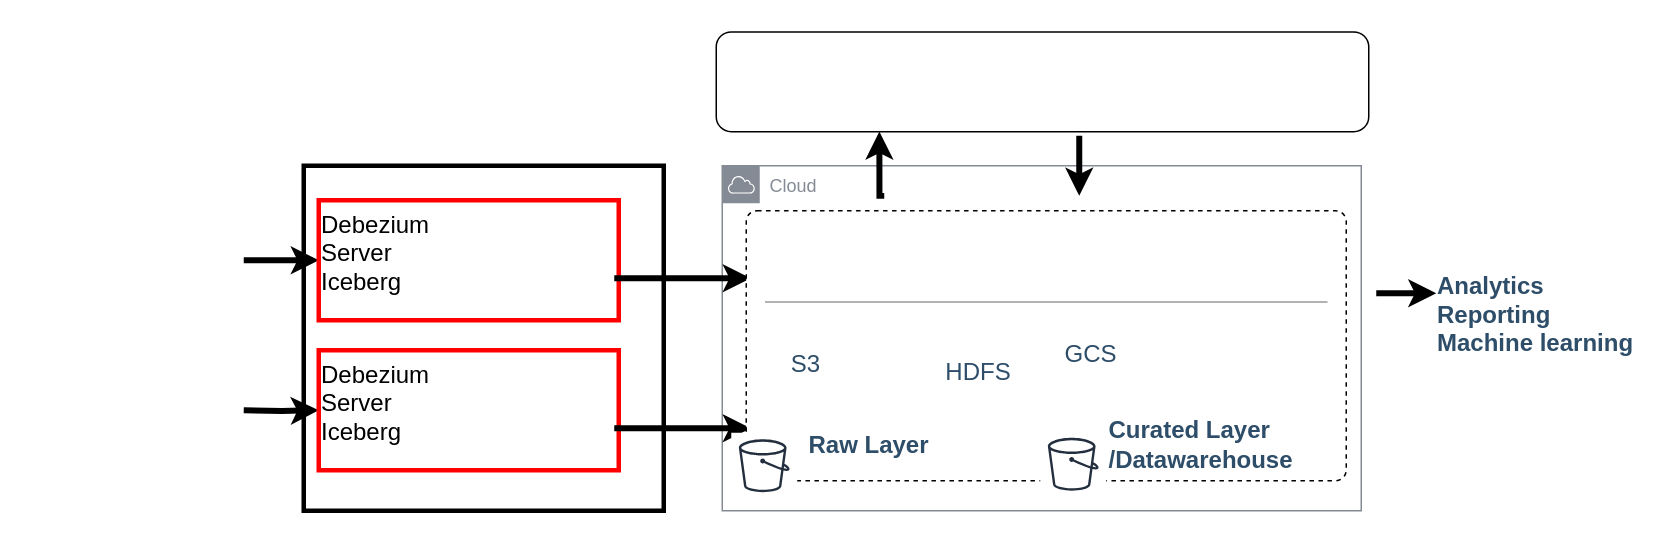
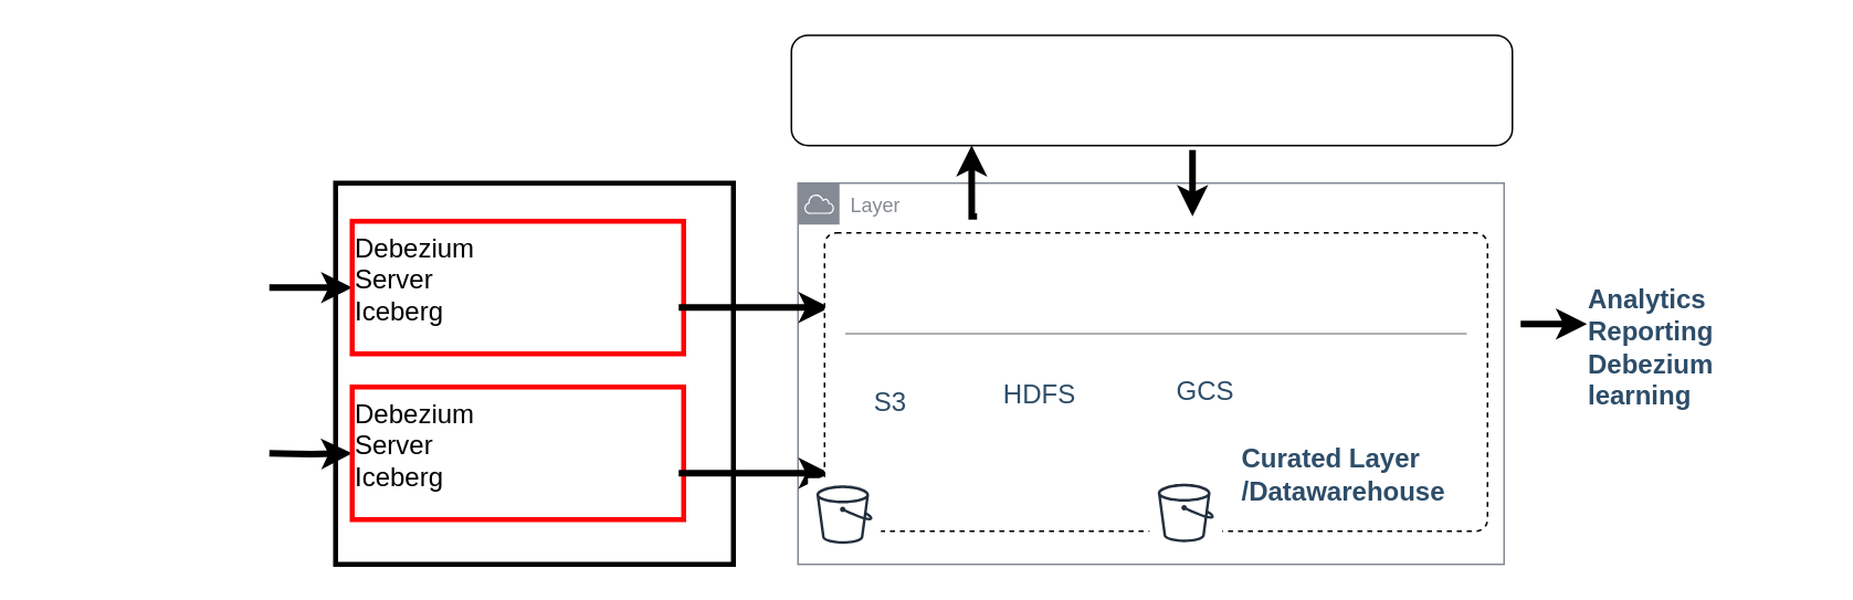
- <mxCell id="2" value="Cloud" style="sketch=0;outlineConnect=0;gradientColor=none;html=1;whiteSpace=wrap;fontSize=12;fontStyle=0;shape=mxgraph.aws4.group;grIcon=mxgraph.aws4.group_aws_cloud;strokeColor=#858B94;fillColor=none;verticalAlign=top;align=left;spacingLeft=30;fontColor=#858B94;dashed=0;perimeter=rectanglePerimeter;autosize=0;" parent="1" vertex="1"><mxGeometry x="481" y="110" width="426" height="230" as="geometry" /></mxCell>
+ <mxCell id="2" value="Layer" style="sketch=0;outlineConnect=0;gradientColor=none;html=1;whiteSpace=wrap;fontSize=12;fontStyle=0;shape=mxgraph.aws4.group;grIcon=mxgraph.aws4.group_aws_cloud;strokeColor=#858B94;fillColor=none;verticalAlign=top;align=left;spacingLeft=30;fontColor=#858B94;dashed=0;perimeter=rectanglePerimeter;autosize=0;" parent="1" vertex="1"><mxGeometry x="481" y="110" width="426" height="230" as="geometry" /></mxCell>
- <mxCell id="26" value="&lt;div style=&quot;font-size: 16px&quot; align=&quot;left&quot;&gt;&lt;font style=&quot;font-size: 16px&quot; color=&quot;#2D4D69&quot;&gt;&lt;b&gt;Analytics&lt;br&gt;Reporting&lt;br&gt;Machine learning&lt;/b&gt;&lt;/font&gt;&lt;/div&gt;" style="text;html=1;strokeColor=none;fillColor=none;align=left;verticalAlign=middle;whiteSpace=wrap;rounded=0;" parent="1" vertex="1"><mxGeometry x="956" y="155.14" width="140" height="108.2" as="geometry" /></mxCell>
+ <mxCell id="26" value="&lt;div style=&quot;font-size: 16px&quot; align=&quot;left&quot;&gt;&lt;font style=&quot;font-size: 16px&quot; color=&quot;#2D4D69&quot;&gt;&lt;b&gt;Analytics&lt;br&gt;Reporting&lt;br&gt;Debezium learning&lt;/b&gt;&lt;/font&gt;&lt;/div&gt;" style="text;html=1;strokeColor=none;fillColor=none;align=left;verticalAlign=middle;whiteSpace=wrap;rounded=0;" parent="1" vertex="1"><mxGeometry x="956" y="155.14" width="140" height="108.2" as="geometry" /></mxCell>
- <mxCell id="35" value="HDFS" style="text;html=1;strokeColor=none;fillColor=none;align=center;verticalAlign=middle;whiteSpace=wrap;rounded=0;dashed=1;fontSize=16;fontColor=#2D4D69;" parent="1" vertex="1"><mxGeometry x="622" y="232" width="60" height="30" as="geometry" /></mxCell>
+ <mxCell id="35" value="HDFS" style="text;html=1;strokeColor=none;fillColor=none;align=center;verticalAlign=middle;whiteSpace=wrap;rounded=0;dashed=1;fontSize=16;fontColor=#2D4D69;" parent="1" vertex="1"><mxGeometry x="597" y="222" width="60" height="30" as="geometry" /></mxCell>
- <mxCell id="30" value="&lt;div style=&quot;font-size: 16px&quot; align=&quot;left&quot;&gt;&lt;font style=&quot;font-size: 16px&quot; color=&quot;#2D4D69&quot;&gt;&lt;b&gt;Raw Layer&lt;br&gt;&lt;/b&gt;&lt;/font&gt;&lt;/div&gt;" style="text;html=1;strokeColor=none;fillColor=none;align=left;verticalAlign=middle;whiteSpace=wrap;rounded=0;" parent="1" vertex="1"><mxGeometry x="537" y="272" width="90" height="48.2" as="geometry" /></mxCell>
- <mxCell id="31" value="&lt;div style=&quot;font-size: 16px&quot; align=&quot;left&quot;&gt;&lt;font style=&quot;font-size: 16px&quot; color=&quot;#2D4D69&quot;&gt;&lt;b&gt;Curated Layer&lt;br&gt;/Datawarehouse&lt;br&gt;&lt;/b&gt;&lt;/font&gt;&lt;/div&gt;" style="text;html=1;strokeColor=none;fillColor=none;align=left;verticalAlign=middle;whiteSpace=wrap;rounded=0;" parent="1" vertex="1"><mxGeometry x="737" y="272" width="130" height="48.2" as="geometry" /></mxCell>
+ <mxCell id="31" value="&lt;div style=&quot;font-size: 16px&quot; align=&quot;left&quot;&gt;&lt;font style=&quot;font-size: 16px&quot; color=&quot;#2D4D69&quot;&gt;&lt;b&gt;Curated Layer&lt;br&gt;/Datawarehouse&lt;br&gt;&lt;/b&gt;&lt;/font&gt;&lt;/div&gt;" style="text;html=1;strokeColor=none;fillColor=none;align=left;verticalAlign=middle;whiteSpace=wrap;rounded=0;" parent="1" vertex="1"><mxGeometry x="747" y="262" width="130" height="48.2" as="geometry" /></mxCell>
